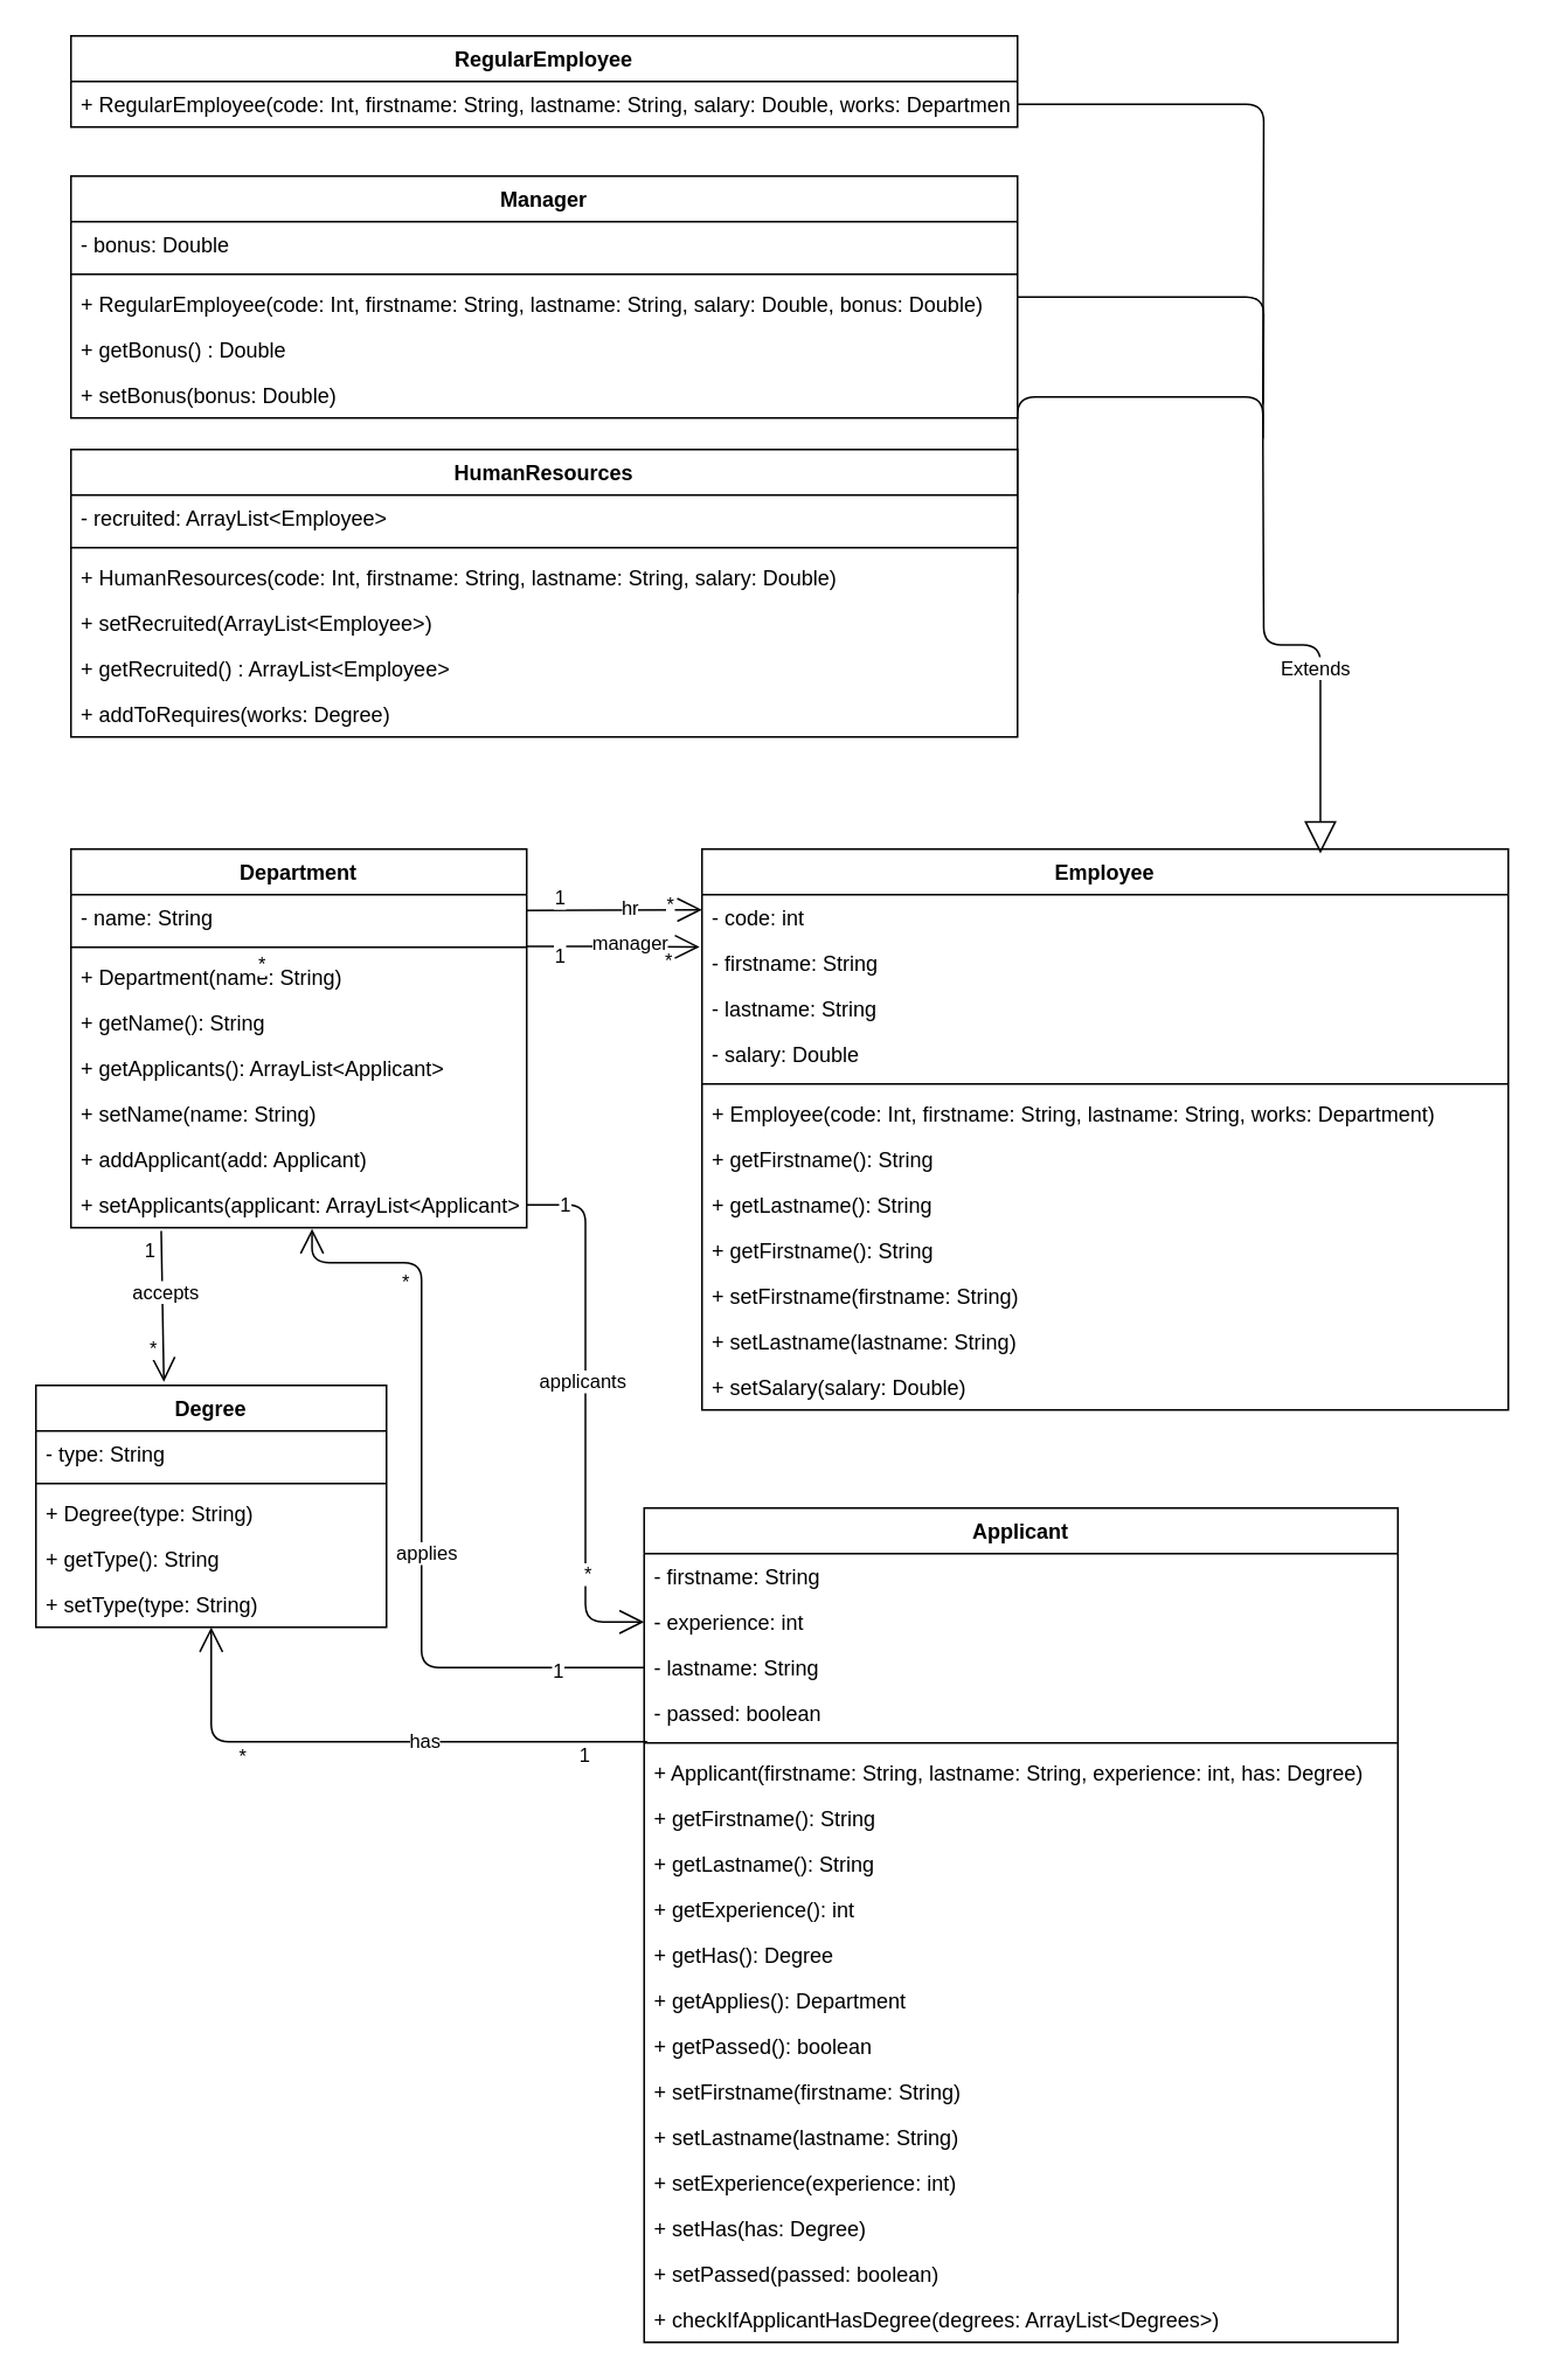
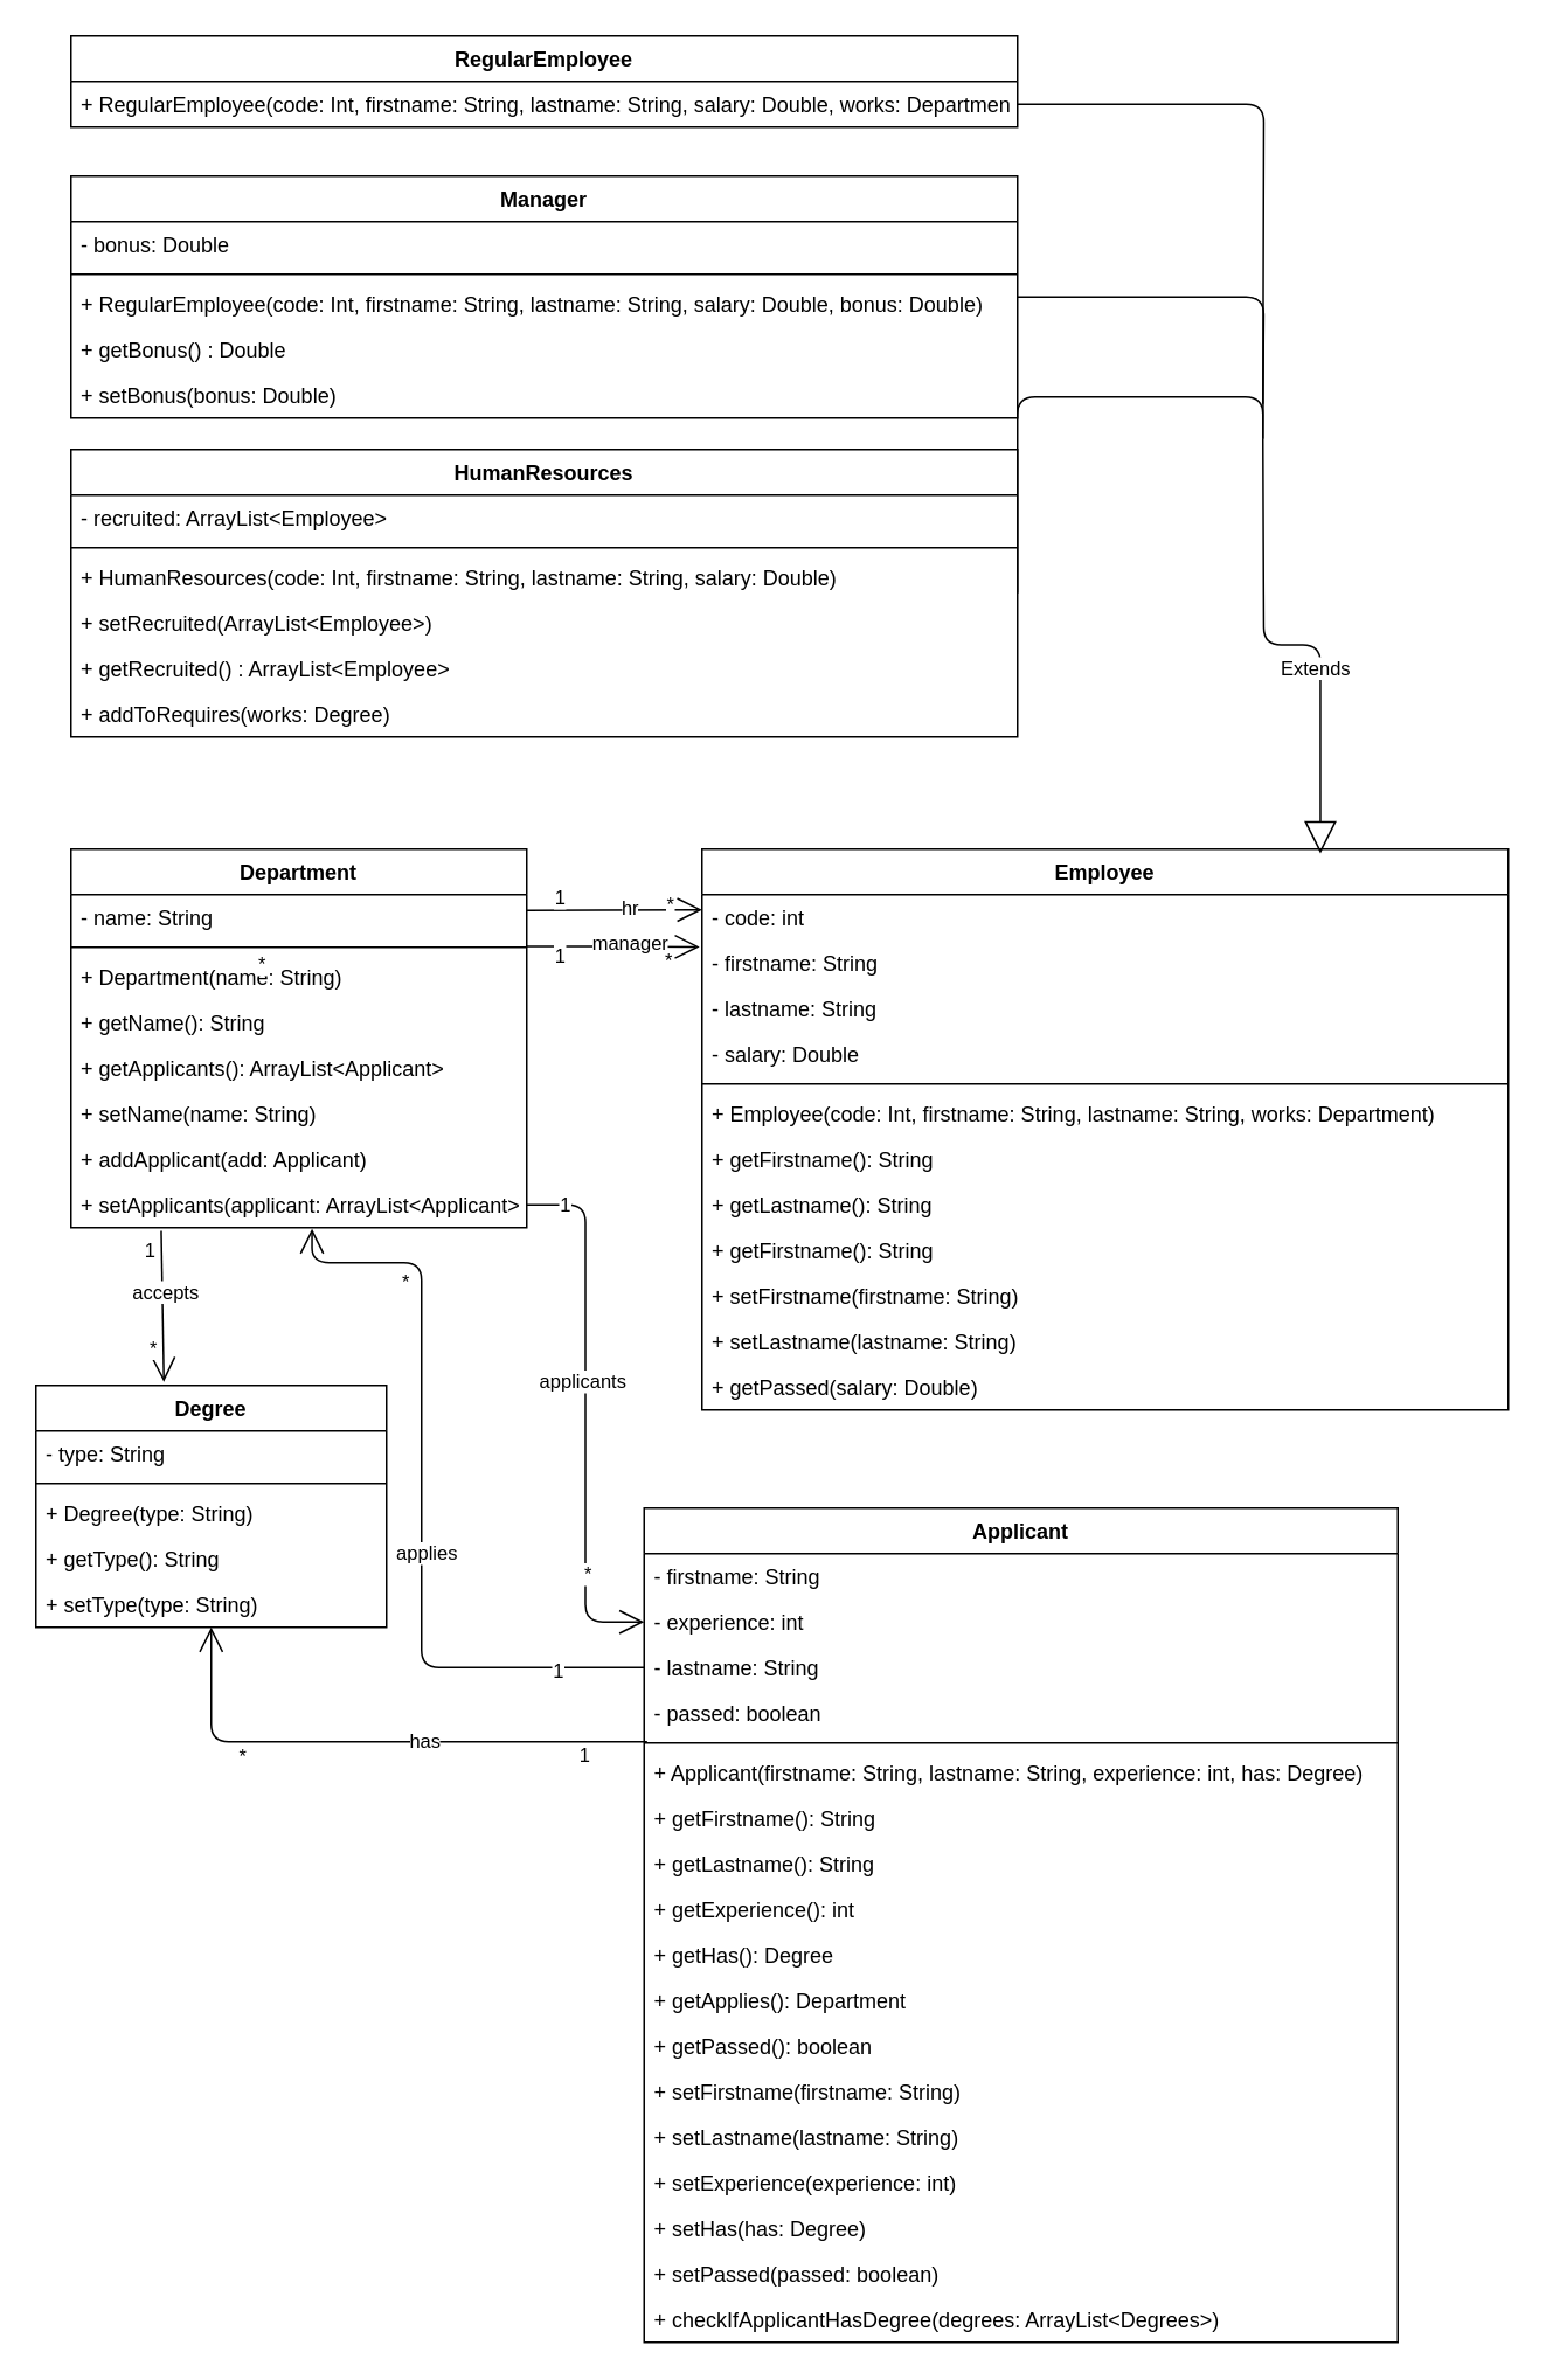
- <mxCell id="23" value="+ setSalary(salary: Double)" style="text;strokeColor=none;fillColor=none;align=left;verticalAlign=top;spacingLeft=4;spacingRight=4;overflow=hidden;rotatable=0;points=[[0,0.5],[1,0.5]];portConstraint=eastwest;" vertex="1" parent="11"><mxGeometry y="294" width="460" height="26" as="geometry" /></mxCell>
+ <mxCell id="23" value="+ getPassed(salary: Double)" style="text;strokeColor=none;fillColor=none;align=left;verticalAlign=top;spacingLeft=4;spacingRight=4;overflow=hidden;rotatable=0;points=[[0,0.5],[1,0.5]];portConstraint=eastwest;" vertex="1" parent="11"><mxGeometry y="294" width="460" height="26" as="geometry" /></mxCell>
